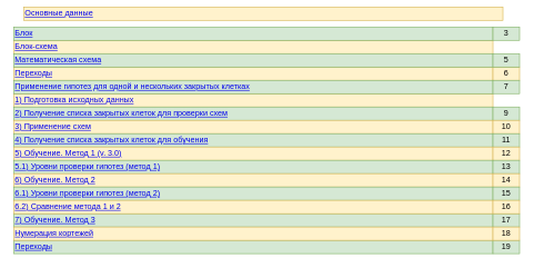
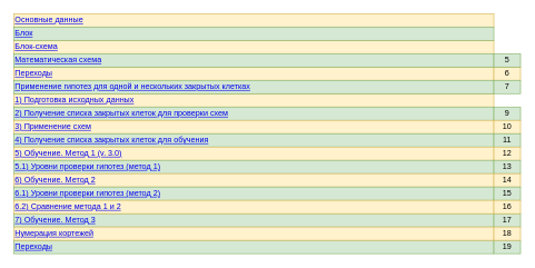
- <mxCell id="2" value="&lt;a href=&quot;data:page/id,gWnk2op9RKkyJsoFyHYH&quot;&gt;Основные данные&lt;/a&gt;" style="text;html=1;strokeColor=#d6b656;fillColor=#fff2cc;align=left;verticalAlign=middle;whiteSpace=wrap;rounded=0;" parent="1" vertex="1"><mxGeometry x="35" y="10" width="720" height="20" as="geometry" /></mxCell>
+ <mxCell id="2" value="&lt;a href=&quot;data:page/id,gWnk2op9RKkyJsoFyHYH&quot;&gt;Основные данные&lt;/a&gt;" style="text;html=1;strokeColor=#d6b656;fillColor=#fff2cc;align=left;verticalAlign=middle;whiteSpace=wrap;rounded=0;" parent="1" vertex="1"><mxGeometry x="20" y="20" width="720" height="20" as="geometry" /></mxCell>
- <mxCell id="22" value="3" style="text;html=1;strokeColor=#82b366;fillColor=#d5e8d4;align=center;verticalAlign=middle;whiteSpace=wrap;rounded=0;" parent="1" vertex="1"><mxGeometry x="740" y="40" width="40" height="20" as="geometry" /></mxCell>
